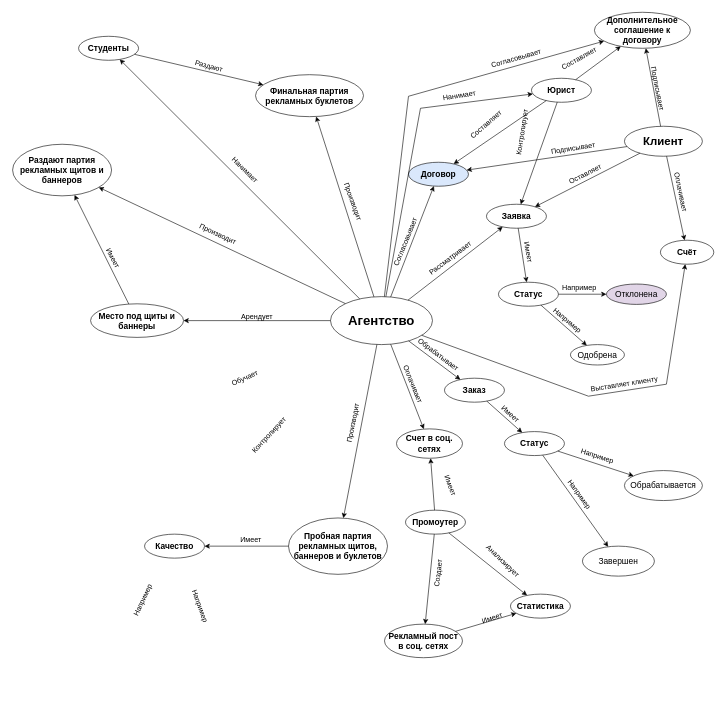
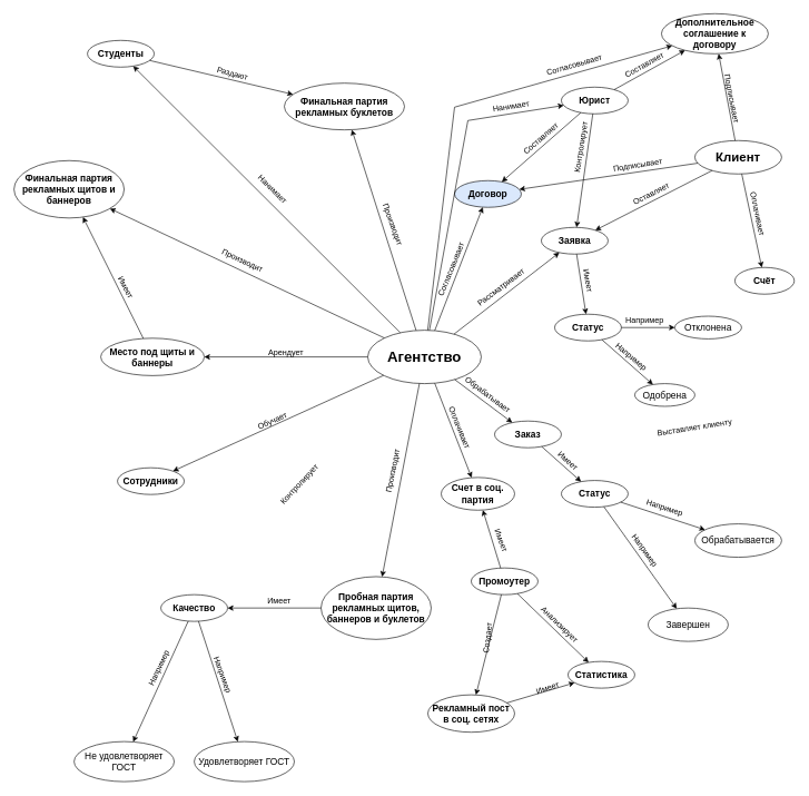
- <mxCell id="4" value="Юрист" style="ellipse;whiteSpace=wrap;html=1;fontStyle=1;fontSize=14;" parent="1" vertex="1"><mxGeometry x="885" y="130" width="100" height="40" as="geometry" /></mxCell>
+ <mxCell id="4" value="Юрист" style="ellipse;whiteSpace=wrap;html=1;fontStyle=1;fontSize=14;" parent="1" vertex="1"><mxGeometry x="840" y="130" width="100" height="40" as="geometry" /></mxCell>
- <mxCell id="10" value="&lt;font style=&quot;font-size: 14px;&quot;&gt;Раздают партия рекламных щитов и баннеров&lt;/font&gt;" style="ellipse;whiteSpace=wrap;html=1;fontStyle=1;fontSize=14;" parent="1" vertex="1"><mxGeometry y="240" width="165" height="86" as="geometry" x="20" /></mxCell>
+ <mxCell id="10" value="&lt;font style=&quot;font-size: 14px;&quot;&gt;Финальная партия рекламных щитов и баннеров&lt;/font&gt;" style="ellipse;whiteSpace=wrap;html=1;fontStyle=1;fontSize=14;" parent="1" vertex="1"><mxGeometry y="240" width="165" height="86" as="geometry" x="20" /></mxCell>
- <mxCell id="61" value="&lt;span style=&quot;font-weight: 400;&quot;&gt;Отклонена&lt;/span&gt;" style="ellipse;whiteSpace=wrap;html=1;fontStyle=1;fontSize=14;fillColor=#e1d5e7;" parent="1" vertex="1"><mxGeometry x="1010" y="473" width="100" height="34" as="geometry" /></mxCell>
+ <mxCell id="61" value="&lt;span style=&quot;font-weight: 400;&quot;&gt;Отклонена&lt;/span&gt;" style="ellipse;whiteSpace=wrap;html=1;fontStyle=1;fontSize=14;" parent="1" vertex="1"><mxGeometry x="1010" y="473" width="100" height="34" as="geometry" /></mxCell>
+ <mxCell id="34" value="" style="endArrow=classic;html=1;rounded=0;fontStyle=1;fontSize=14;" parent="1" source="3" target="44" edge="1"><mxGeometry width="50" height="50" relative="1" as="geometry"><mxPoint y="264" as="sourcePoint" x="20" /><mxPoint x="500" y="180" as="targetPoint" /></mxGeometry></mxCell>
- <mxCell id="46" value="" style="endArrow=classic;html=1;rounded=0;fontStyle=1;fontSize=14;" parent="1" source="3" target="18" edge="1"><mxGeometry width="50" height="50" relative="1" as="geometry"><mxPoint x="257" y="-73" as="sourcePoint" /><mxPoint x="165" y="-50" as="targetPoint" /><Array as="points"><mxPoint x="980" y="660" /><mxPoint x="1110" y="640" /></Array></mxGeometry></mxCell>
+ <mxCell id="44" value="Сотрудники" style="ellipse;whiteSpace=wrap;html=1;fontStyle=1;fontSize=14;" parent="1" vertex="1"><mxGeometry x="175" y="700" width="100" height="40" as="geometry" /></mxCell>
- <mxCell id="37" value="Счет в соц. сетях" style="ellipse;whiteSpace=wrap;html=1;fontStyle=1;fontSize=14;" parent="1" vertex="1"><mxGeometry x="660" y="714.5" width="110" height="49" as="geometry" /></mxCell>
+ <mxCell id="37" value="Счет в соц. партия" style="ellipse;whiteSpace=wrap;html=1;fontStyle=1;fontSize=14;" parent="1" vertex="1"><mxGeometry x="660" y="714.5" width="110" height="49" as="geometry" /></mxCell>
- <mxCell id="17" value="Промоутер" style="ellipse;whiteSpace=wrap;html=1;fontStyle=1;fontSize=14;" parent="1" vertex="1"><mxGeometry x="675" y="850" width="100" height="40" as="geometry" /></mxCell>
+ <mxCell id="17" value="Промоутер" style="ellipse;whiteSpace=wrap;html=1;fontStyle=1;fontSize=14;" parent="1" vertex="1"><mxGeometry x="705" y="850" width="100" height="40" as="geometry" /></mxCell>
+ <mxCell id="60" value="" style="endArrow=classic;html=1;rounded=0;fontStyle=1;fontSize=14;" parent="1" source="15" target="54" edge="1"><mxGeometry width="50" height="50" relative="1" as="geometry"><mxPoint x="452.5" y="1110" as="sourcePoint" /><mxPoint x="257.5" y="1160" as="targetPoint" /></mxGeometry></mxCell>
+ <mxCell id="59" value="" style="endArrow=classic;html=1;rounded=0;fontStyle=1;fontSize=14;" parent="1" source="15" target="53" edge="1"><mxGeometry width="50" height="50" relative="1" as="geometry"><mxPoint x="442.5" y="1100" as="sourcePoint" /><mxPoint x="247.5" y="1150" as="targetPoint" /></mxGeometry></mxCell>
+ <mxCell id="54" value="&lt;span style=&quot;font-weight: 400;&quot;&gt;Не удовлетворяет ГОСТ&lt;/span&gt;" style="ellipse;whiteSpace=wrap;html=1;fontStyle=1;fontSize=14;" parent="1" vertex="1"><mxGeometry x="110" y="1110" width="150" height="60" as="geometry" /></mxCell>
+ <mxCell id="53" value="&lt;span style=&quot;font-weight: 400;&quot;&gt;Удовлетворяет ГОСТ&lt;/span&gt;" style="ellipse;whiteSpace=wrap;html=1;fontStyle=1;fontSize=14;" parent="1" vertex="1"><mxGeometry x="290" y="1110" width="150" height="60" as="geometry" /></mxCell>
